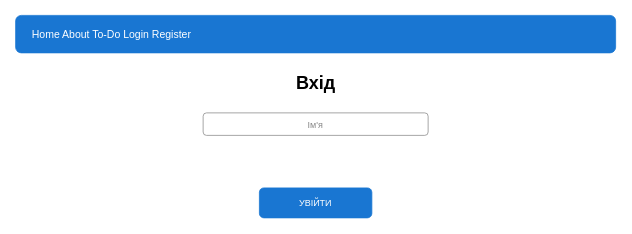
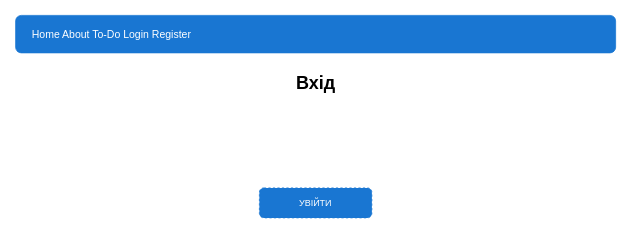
- <mxCell id="5" value="Ім'я" style="rounded=1;fillColor=#ffffff;strokeColor=#888888;fontColor=#888888;" parent="1" vertex="1"><mxGeometry x="270" y="150" width="300" height="30" as="geometry" /></mxCell>
- <mxCell id="6" value="УВІЙТИ" style="rounded=1;fillColor=#1976d2;strokeColor=#1976d2;fontColor=#ffffff;" parent="1" vertex="1"><mxGeometry x="345" y="250" width="150" height="40" as="geometry" /></mxCell>
+ <mxCell id="6" value="УВІЙТИ" style="rounded=1;fillColor=#1976d2;strokeColor=#1976d2;fontColor=#ffffff;dashed=1;" parent="1" vertex="1"><mxGeometry x="345" y="250" width="150" height="40" as="geometry" /></mxCell>
